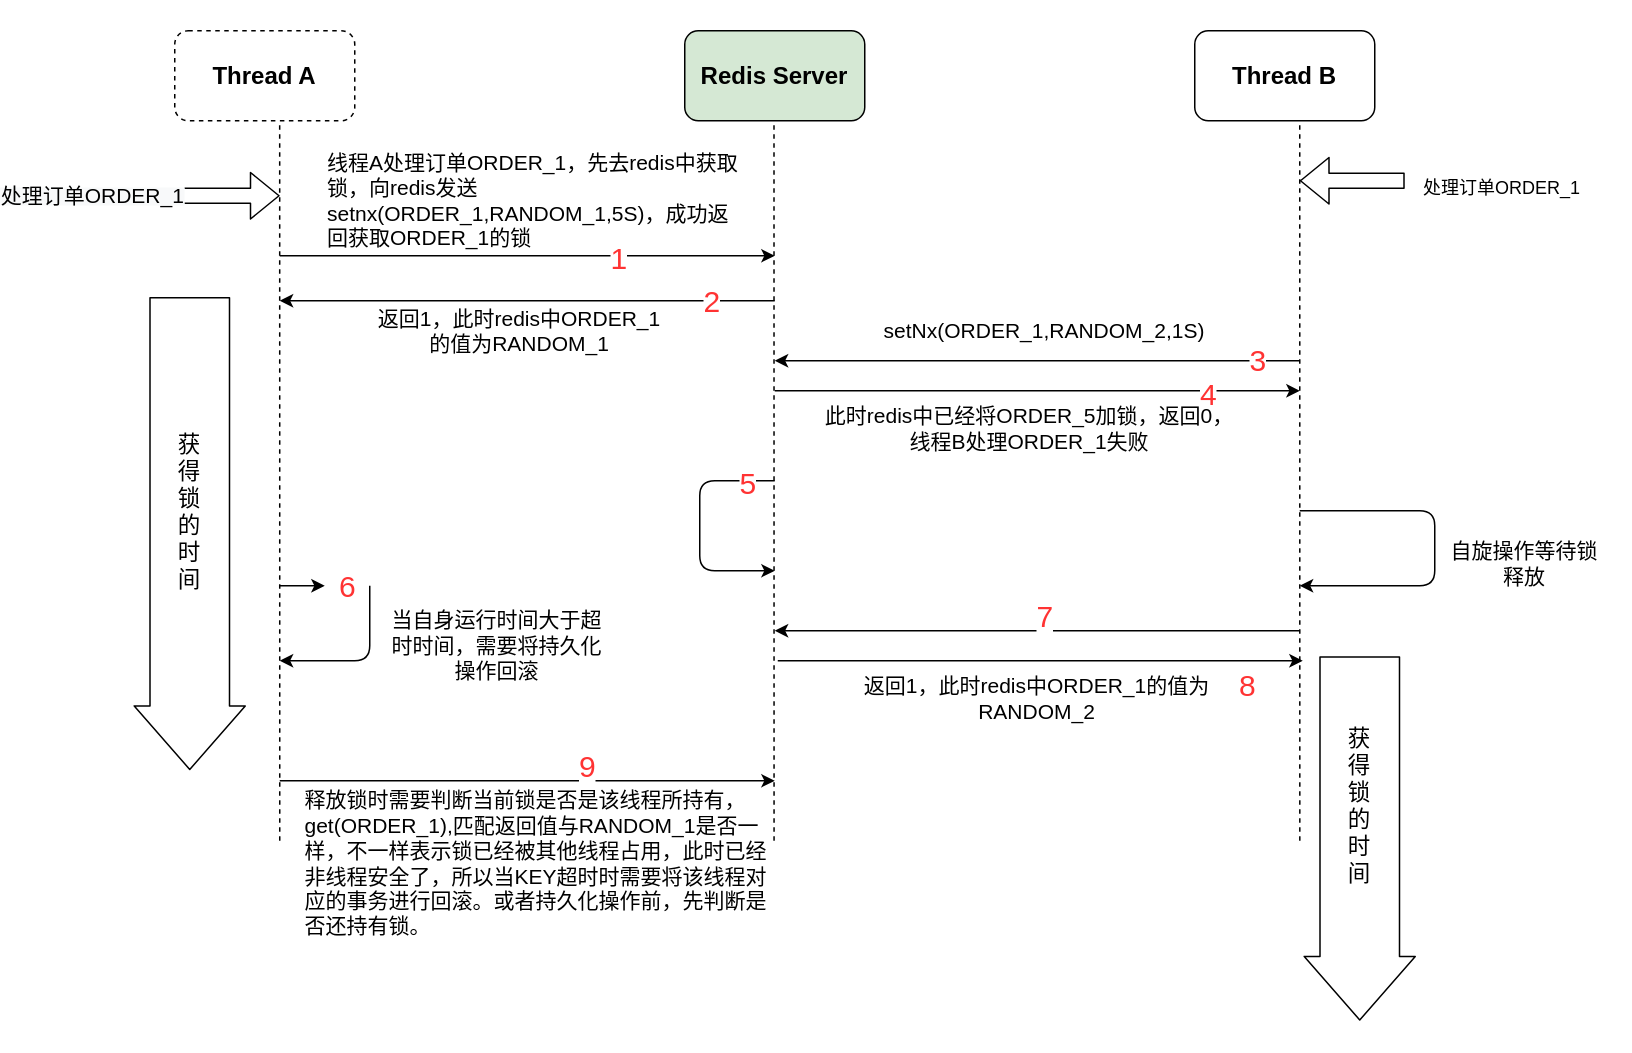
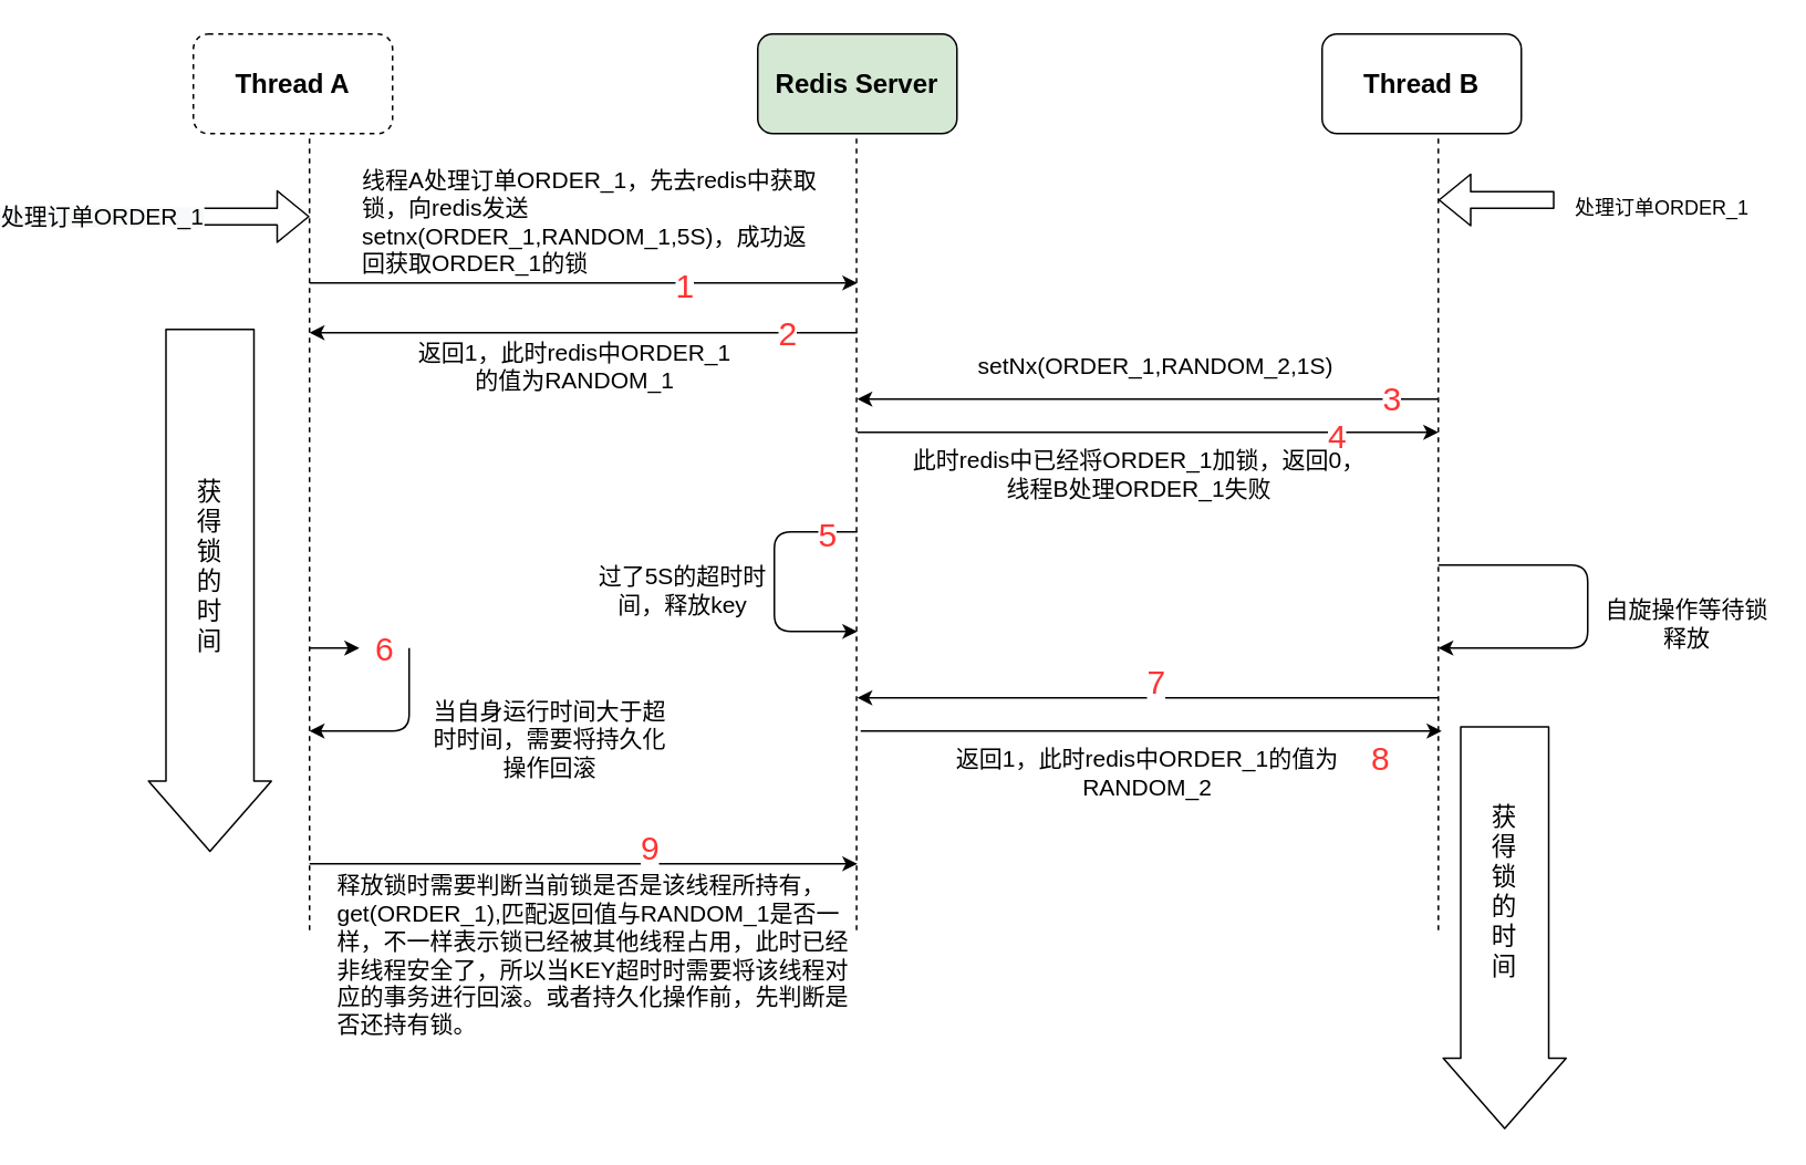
- <mxCell id="23" value="&lt;font style=&quot;font-size: 14px&quot;&gt;此时redis中已经将ORDER_5加锁，返回0，线程B处理ORDER_1失败&lt;/font&gt;" style="text;html=1;strokeColor=none;fillColor=none;align=center;verticalAlign=middle;whiteSpace=wrap;rounded=0;" vertex="1" parent="1"><mxGeometry x="540" y="270" width="280" height="30" as="geometry" /></mxCell>
+ <mxCell id="23" value="&lt;font style=&quot;font-size: 14px&quot;&gt;此时redis中已经将ORDER_1加锁，返回0，线程B处理ORDER_1失败&lt;/font&gt;" style="text;html=1;strokeColor=none;fillColor=none;align=center;verticalAlign=middle;whiteSpace=wrap;rounded=0;" vertex="1" parent="1"><mxGeometry x="540" y="270" width="280" height="30" as="geometry" /></mxCell>
+ <mxCell id="28" value="&lt;font style=&quot;font-size: 14px&quot;&gt;过了5S的超时时间，释放key&lt;/font&gt;" style="text;html=1;strokeColor=none;fillColor=none;align=center;verticalAlign=middle;whiteSpace=wrap;rounded=0;" vertex="1" parent="1"><mxGeometry x="350" y="330" width="110" height="50" as="geometry" /></mxCell>
- <mxCell id="38" value="&lt;font style=&quot;font-size: 14px&quot;&gt;当自身运行时间大于超时时间，需要将持久化操作回滚&lt;/font&gt;" style="text;html=1;strokeColor=none;fillColor=none;align=center;verticalAlign=middle;whiteSpace=wrap;rounded=0;" vertex="1" parent="1"><mxGeometry x="250" y="400" width="150" height="60" as="geometry" /></mxCell>
+ <mxCell id="38" value="&lt;font style=&quot;font-size: 14px&quot;&gt;当自身运行时间大于超时时间，需要将持久化操作回滚&lt;/font&gt;" style="text;html=1;strokeColor=none;fillColor=none;align=center;verticalAlign=middle;whiteSpace=wrap;rounded=0;" vertex="1" parent="1"><mxGeometry x="250" y="415" width="150" height="60" as="geometry" /></mxCell>
